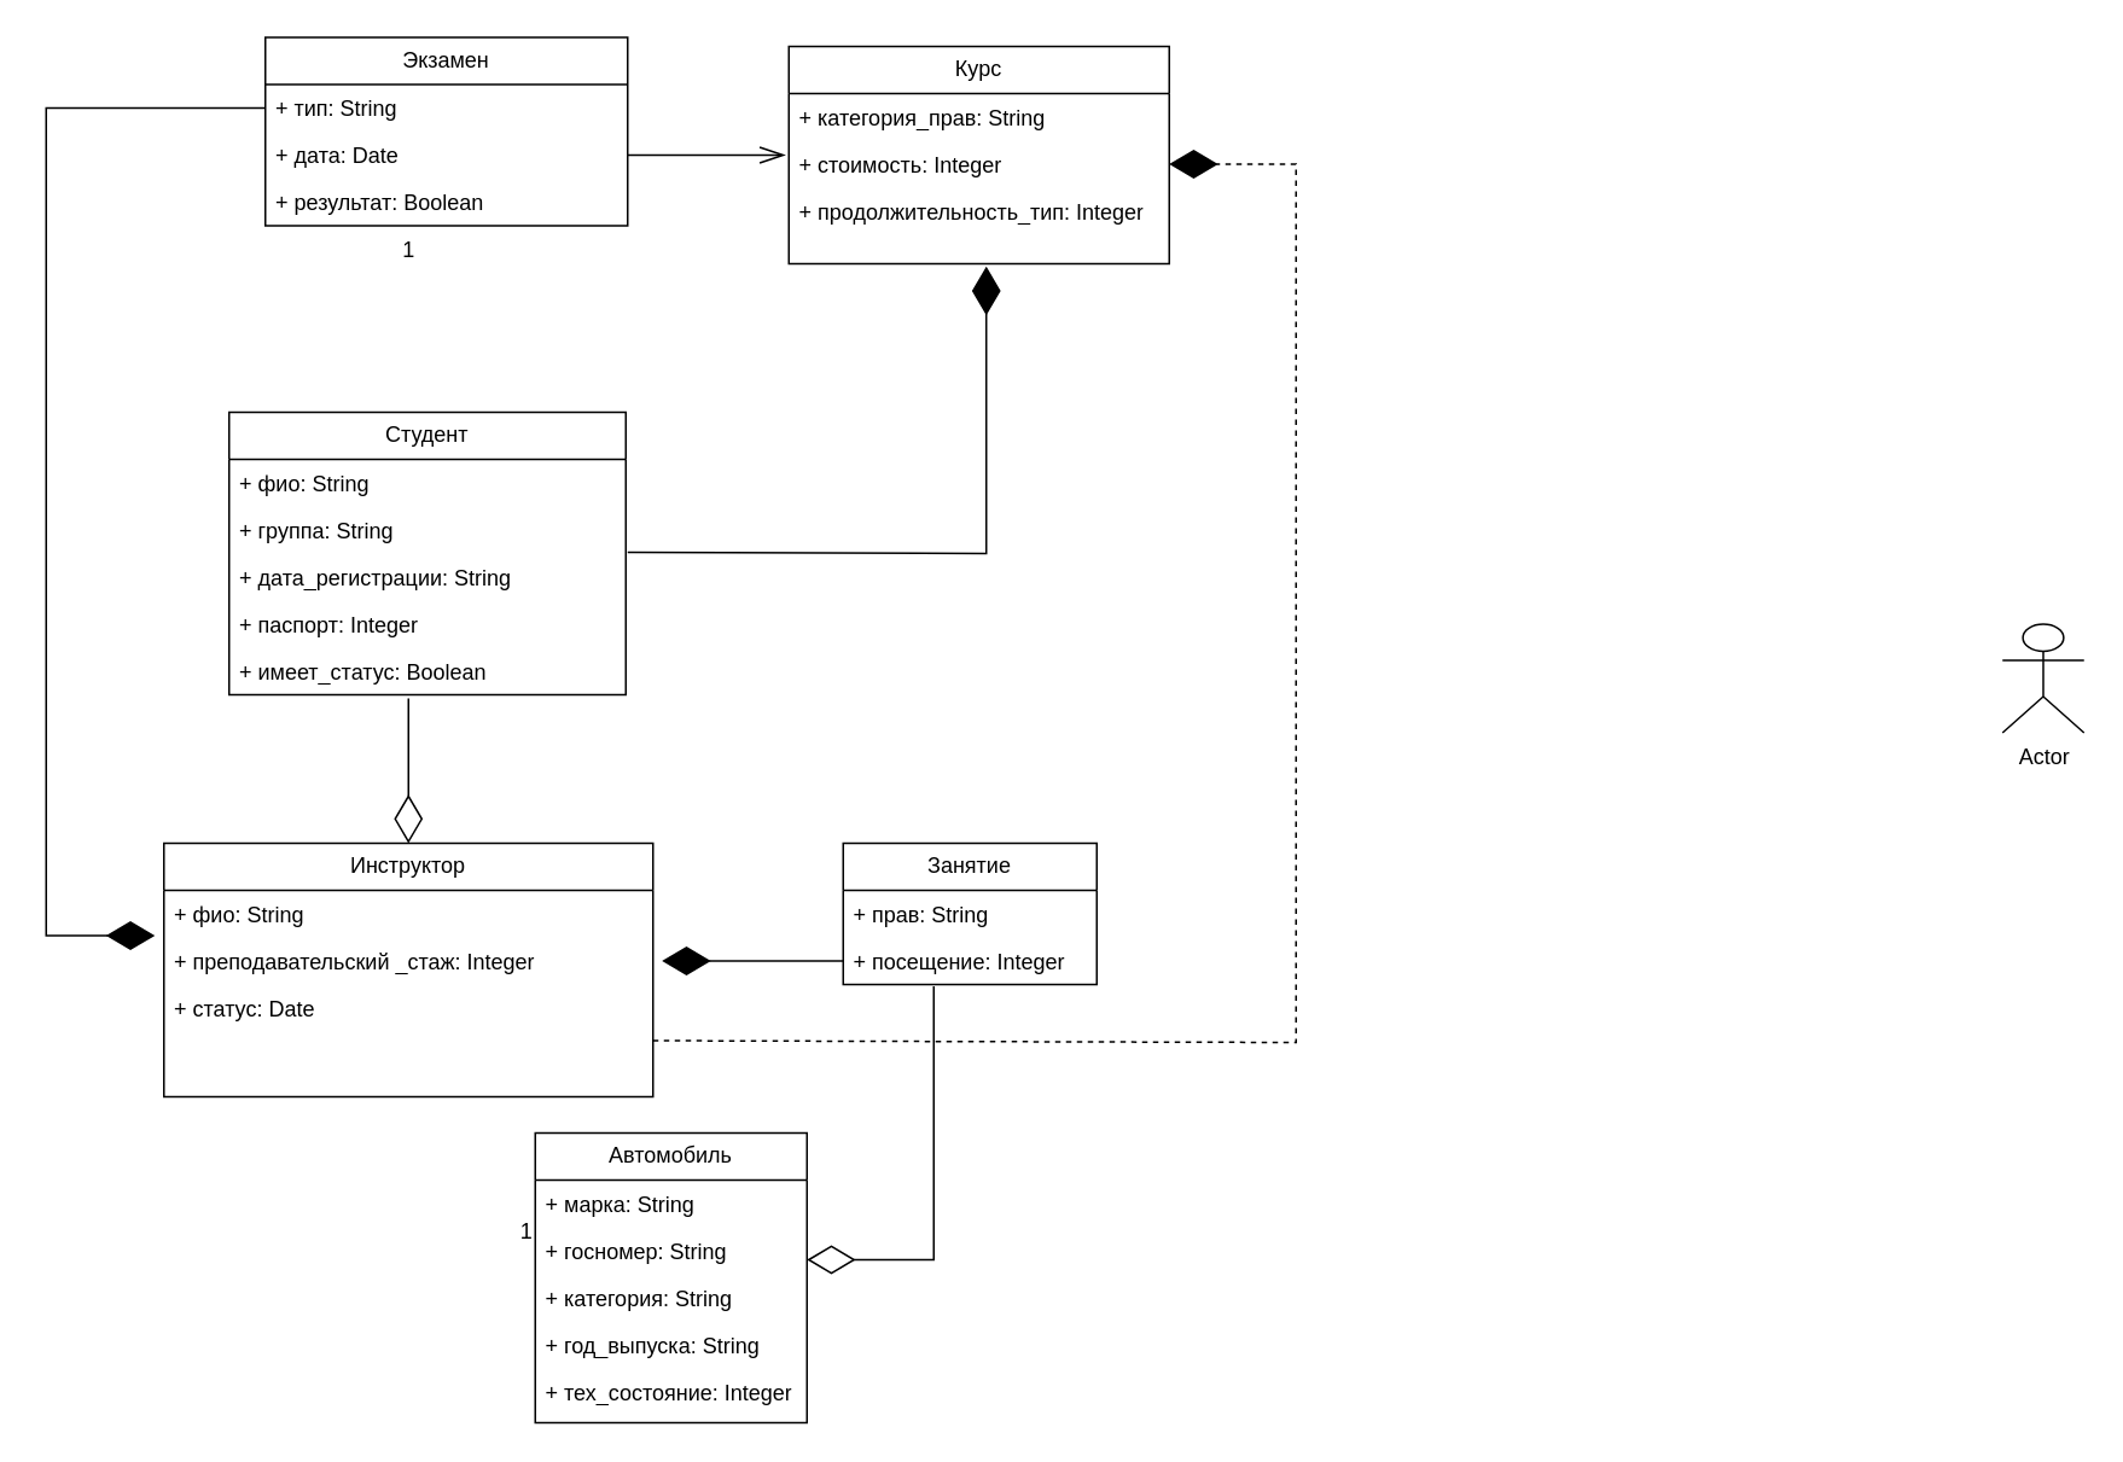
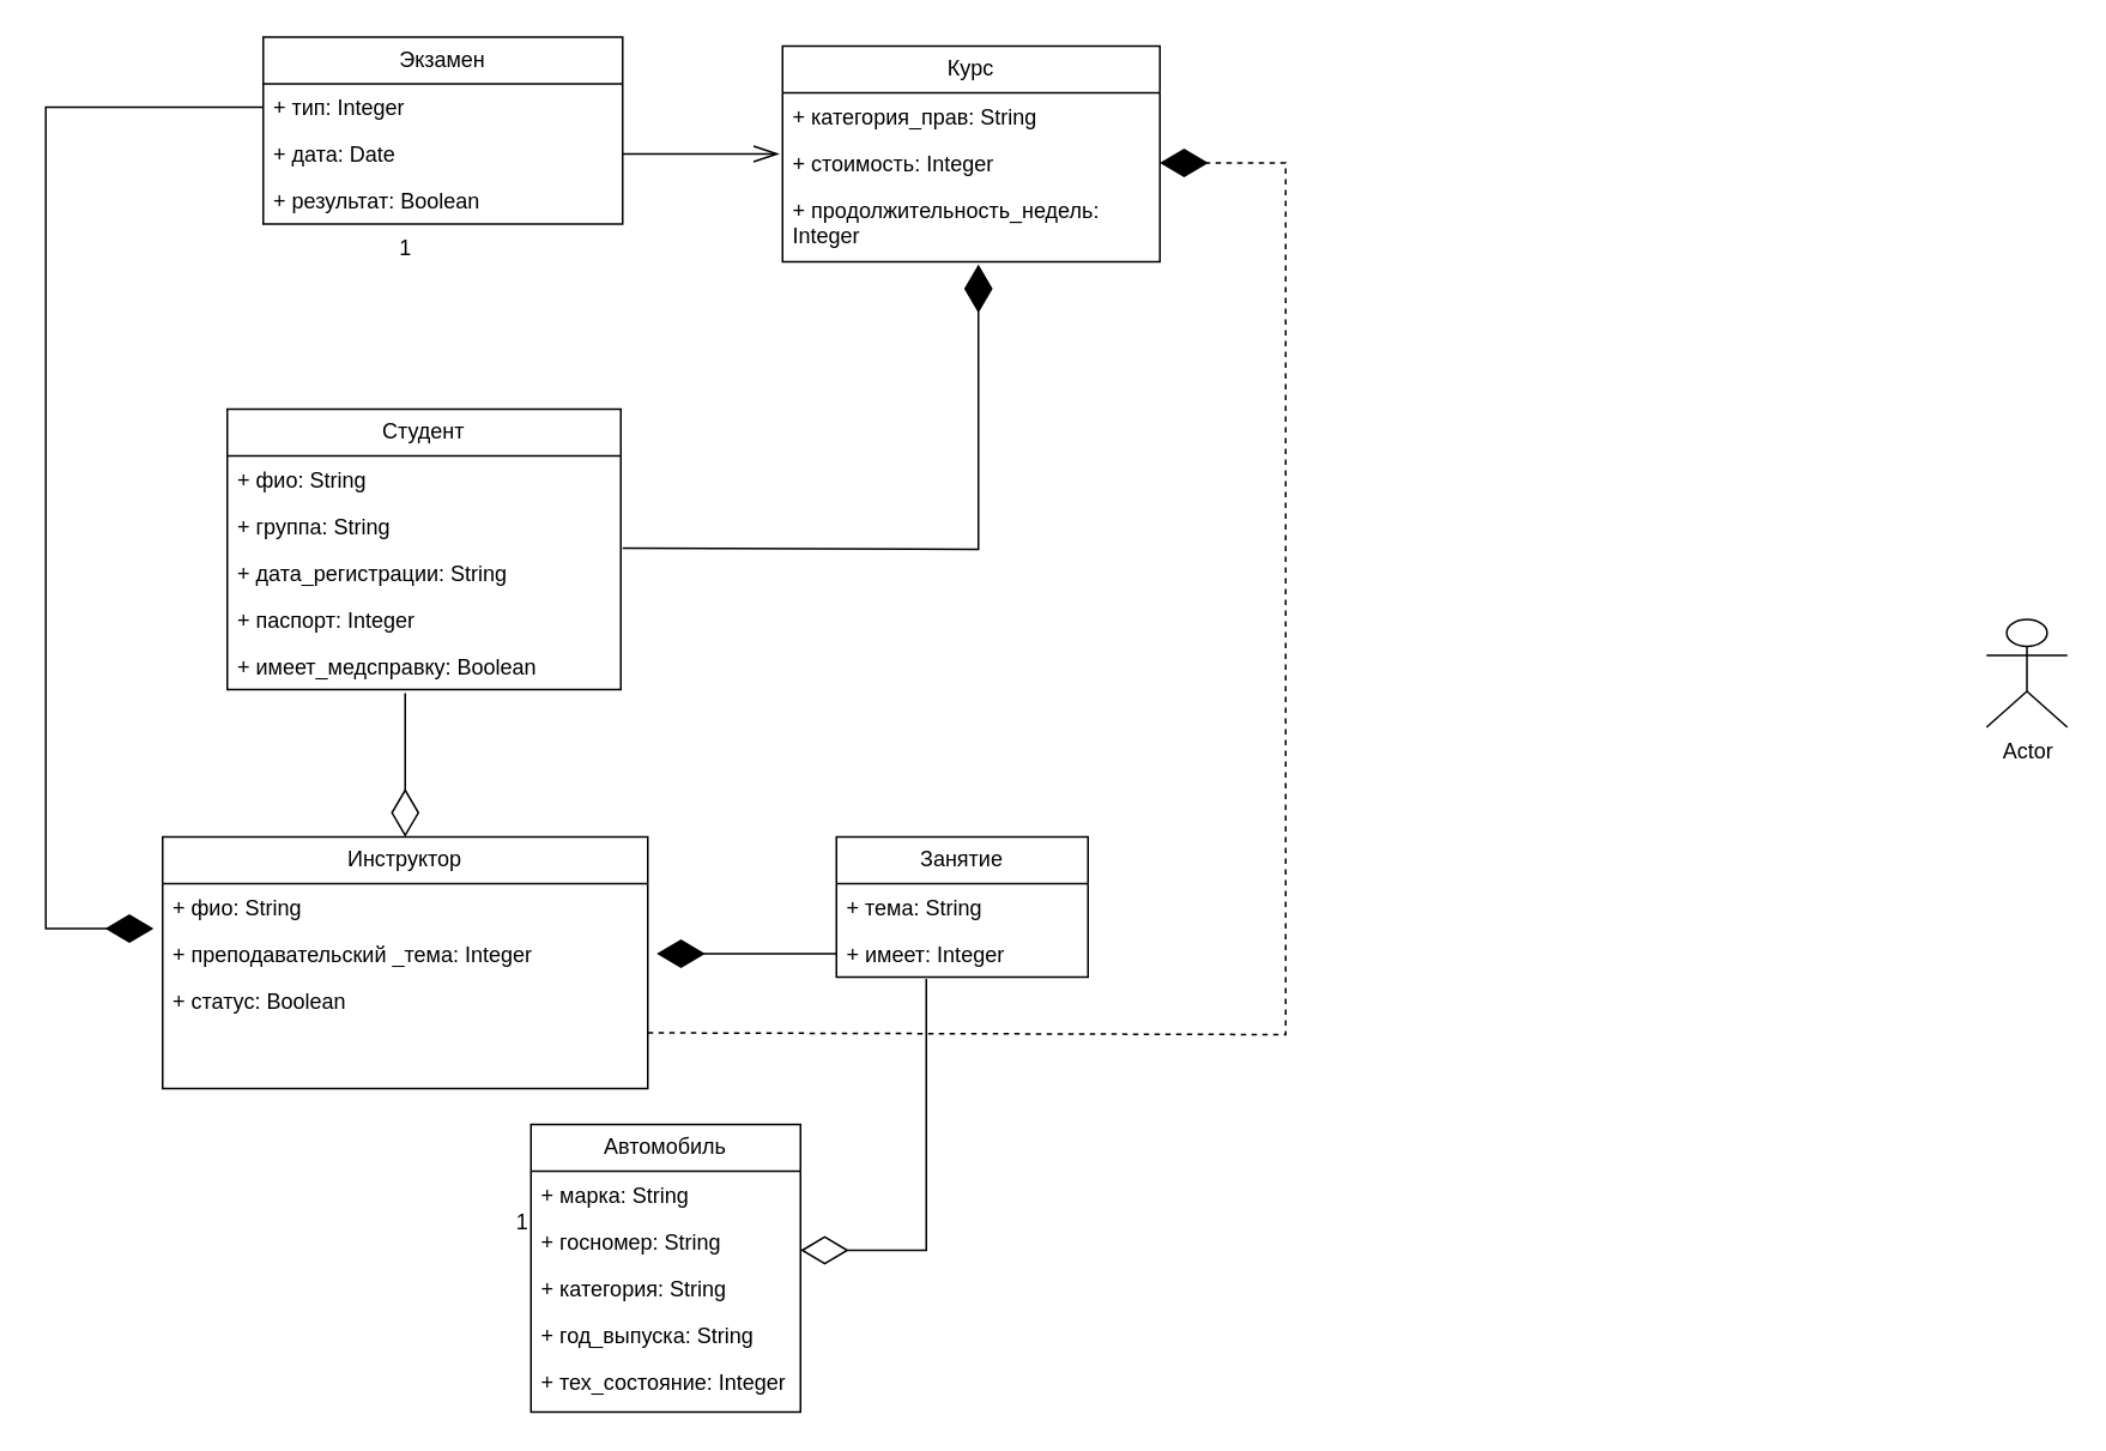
- <mxCell id="26" value="+ тип: String" style="text;strokeColor=none;fillColor=none;align=left;verticalAlign=top;spacingLeft=4;spacingRight=4;overflow=hidden;rotatable=0;points=[[0,0.5],[1,0.5]];portConstraint=eastwest;whiteSpace=wrap;html=1;" parent="25" vertex="1"><mxGeometry y="26" width="200" height="26" as="geometry" /></mxCell>
+ <mxCell id="26" value="+ тип: Integer" style="text;strokeColor=none;fillColor=none;align=left;verticalAlign=top;spacingLeft=4;spacingRight=4;overflow=hidden;rotatable=0;points=[[0,0.5],[1,0.5]];portConstraint=eastwest;whiteSpace=wrap;html=1;" parent="25" vertex="1"><mxGeometry y="26" width="200" height="26" as="geometry" /></mxCell>
- <mxCell id="21" value="+ продолжительность_тип: Integer" style="text;strokeColor=none;fillColor=none;align=left;verticalAlign=top;spacingLeft=4;spacingRight=4;overflow=hidden;rotatable=0;points=[[0,0.5],[1,0.5]];portConstraint=eastwest;whiteSpace=wrap;html=1;" parent="18" vertex="1"><mxGeometry y="78" width="210" height="42" as="geometry" /></mxCell>
+ <mxCell id="21" value="+ продолжительность_недель: Integer" style="text;strokeColor=none;fillColor=none;align=left;verticalAlign=top;spacingLeft=4;spacingRight=4;overflow=hidden;rotatable=0;points=[[0,0.5],[1,0.5]];portConstraint=eastwest;whiteSpace=wrap;html=1;" parent="18" vertex="1"><mxGeometry y="78" width="210" height="42" as="geometry" /></mxCell>
- <mxCell id="7" value="+ имеет_статус: Boolean" style="text;strokeColor=none;fillColor=none;align=left;verticalAlign=top;spacingLeft=4;spacingRight=4;overflow=hidden;rotatable=0;points=[[0,0.5],[1,0.5]];portConstraint=eastwest;whiteSpace=wrap;html=1;" parent="2" vertex="1"><mxGeometry y="130" width="219" height="26" as="geometry" /></mxCell>
+ <mxCell id="7" value="+ имеет_медсправку: Boolean" style="text;strokeColor=none;fillColor=none;align=left;verticalAlign=top;spacingLeft=4;spacingRight=4;overflow=hidden;rotatable=0;points=[[0,0.5],[1,0.5]];portConstraint=eastwest;whiteSpace=wrap;html=1;" parent="2" vertex="1"><mxGeometry y="130" width="219" height="26" as="geometry" /></mxCell>
- <mxCell id="23" value="+ прав: String" style="text;strokeColor=none;fillColor=none;align=left;verticalAlign=top;spacingLeft=4;spacingRight=4;overflow=hidden;rotatable=0;points=[[0,0.5],[1,0.5]];portConstraint=eastwest;whiteSpace=wrap;html=1;" parent="22" vertex="1"><mxGeometry y="26" width="140" height="26" as="geometry" /></mxCell>
+ <mxCell id="23" value="+ тема: String" style="text;strokeColor=none;fillColor=none;align=left;verticalAlign=top;spacingLeft=4;spacingRight=4;overflow=hidden;rotatable=0;points=[[0,0.5],[1,0.5]];portConstraint=eastwest;whiteSpace=wrap;html=1;" parent="22" vertex="1"><mxGeometry y="26" width="140" height="26" as="geometry" /></mxCell>
- <mxCell id="10" value="+ преподавательский _стаж: Integer" style="text;strokeColor=none;fillColor=none;align=left;verticalAlign=top;spacingLeft=4;spacingRight=4;overflow=hidden;rotatable=0;points=[[0,0.5],[1,0.5]];portConstraint=eastwest;whiteSpace=wrap;html=1;" parent="8" vertex="1"><mxGeometry y="52" width="270" height="26" as="geometry" /></mxCell>
+ <mxCell id="10" value="+ преподавательский _тема: Integer" style="text;strokeColor=none;fillColor=none;align=left;verticalAlign=top;spacingLeft=4;spacingRight=4;overflow=hidden;rotatable=0;points=[[0,0.5],[1,0.5]];portConstraint=eastwest;whiteSpace=wrap;html=1;" parent="8" vertex="1"><mxGeometry y="52" width="270" height="26" as="geometry" /></mxCell>
- <mxCell id="24" value="+ посещение: Integer" style="text;strokeColor=none;fillColor=none;align=left;verticalAlign=top;spacingLeft=4;spacingRight=4;overflow=hidden;rotatable=0;points=[[0,0.5],[1,0.5]];portConstraint=eastwest;whiteSpace=wrap;html=1;" parent="22" vertex="1"><mxGeometry y="52" width="140" height="26" as="geometry" /></mxCell>
+ <mxCell id="24" value="+ имеет: Integer" style="text;strokeColor=none;fillColor=none;align=left;verticalAlign=top;spacingLeft=4;spacingRight=4;overflow=hidden;rotatable=0;points=[[0,0.5],[1,0.5]];portConstraint=eastwest;whiteSpace=wrap;html=1;" parent="22" vertex="1"><mxGeometry y="52" width="140" height="26" as="geometry" /></mxCell>
- <mxCell id="11" value="+ статус: Date" style="text;strokeColor=none;fillColor=none;align=left;verticalAlign=top;spacingLeft=4;spacingRight=4;overflow=hidden;rotatable=0;points=[[0,0.5],[1,0.5]];portConstraint=eastwest;whiteSpace=wrap;html=1;" parent="8" vertex="1"><mxGeometry y="78" width="270" height="62" as="geometry" /></mxCell>
+ <mxCell id="11" value="+ статус: Boolean" style="text;strokeColor=none;fillColor=none;align=left;verticalAlign=top;spacingLeft=4;spacingRight=4;overflow=hidden;rotatable=0;points=[[0,0.5],[1,0.5]];portConstraint=eastwest;whiteSpace=wrap;html=1;" parent="8" vertex="1"><mxGeometry y="78" width="270" height="62" as="geometry" /></mxCell>
